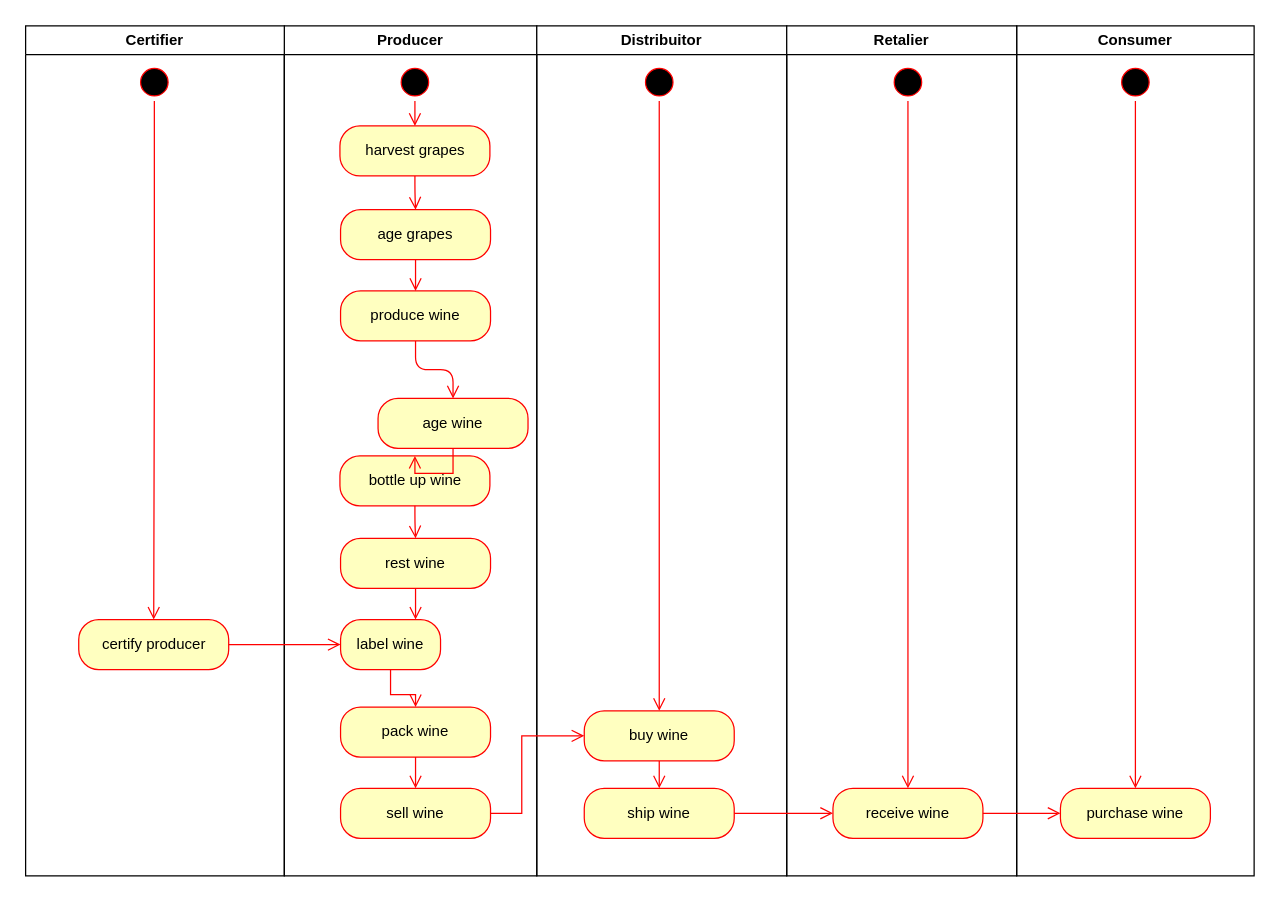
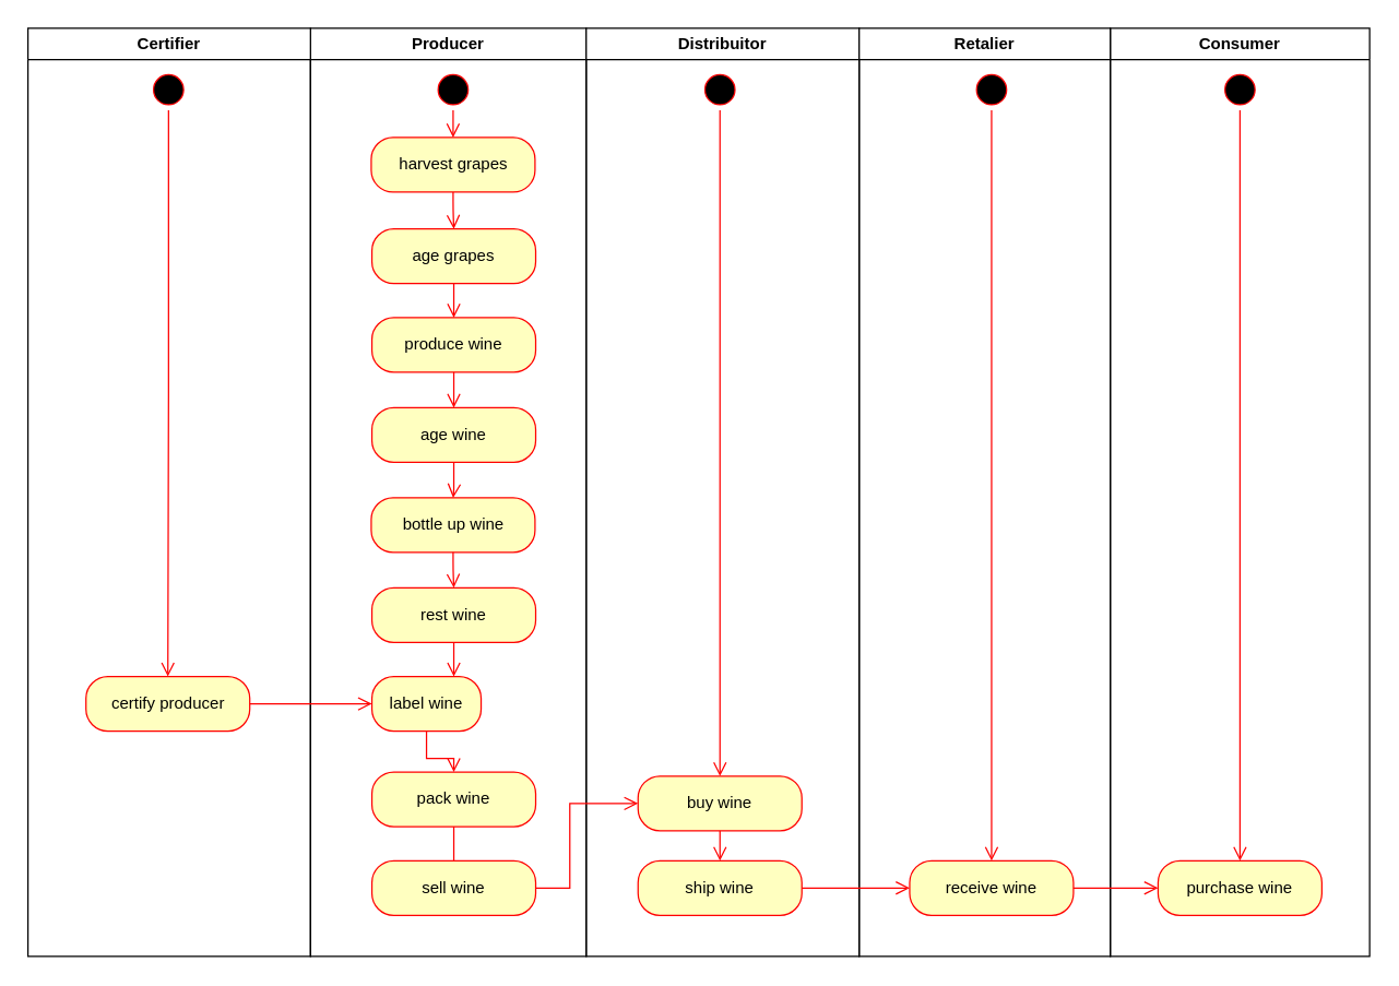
- <mxCell id="17" value="age wine" style="rounded=1;whiteSpace=wrap;html=1;arcSize=40;fontColor=#000000;fillColor=#ffffc0;strokeColor=#ff0000;" parent="2" vertex="1"><mxGeometry x="75" y="298" width="120" height="40" as="geometry" /></mxCell>
+ <mxCell id="17" value="age wine" style="rounded=1;whiteSpace=wrap;html=1;arcSize=40;fontColor=#000000;fillColor=#ffffc0;strokeColor=#ff0000;" parent="2" vertex="1"><mxGeometry x="45" y="278" width="120" height="40" as="geometry" /></mxCell>
- <mxCell id="21" style="edgeStyle=orthogonalEdgeStyle;rounded=0;orthogonalLoop=1;jettySize=auto;html=1;endArrow=open;endFill=0;endSize=8;strokeColor=#FF0000;strokeWidth=1;" edge="1" parent="2" source="19" target="16"><mxGeometry relative="1" as="geometry"><mxPoint x="103.5" y="588" as="sourcePoint" /><mxPoint x="103.5" y="618" as="targetPoint" /><Array as="points" /></mxGeometry></mxCell>
+ <mxCell id="21" style="edgeStyle=orthogonalEdgeStyle;rounded=0;orthogonalLoop=1;jettySize=auto;html=1;endArrow=none;endFill=0;endSize=8;strokeColor=#FF0000;strokeWidth=1;" edge="1" parent="2" source="19" target="16"><mxGeometry relative="1" as="geometry"><mxPoint x="103.5" y="588" as="sourcePoint" /><mxPoint x="103.5" y="618" as="targetPoint" /><Array as="points" /></mxGeometry></mxCell>
